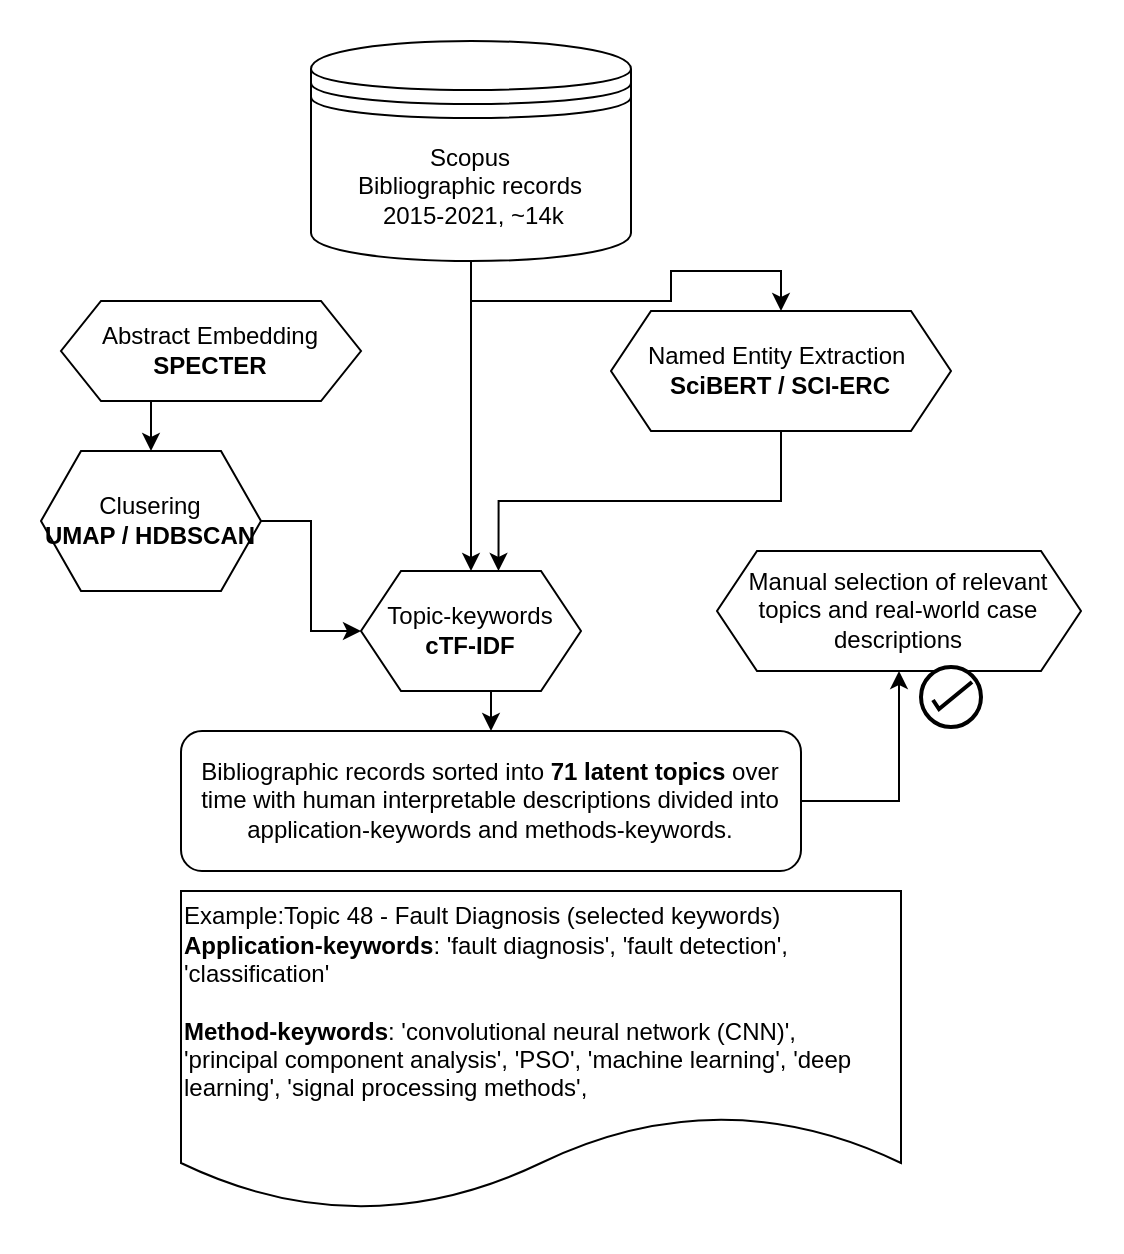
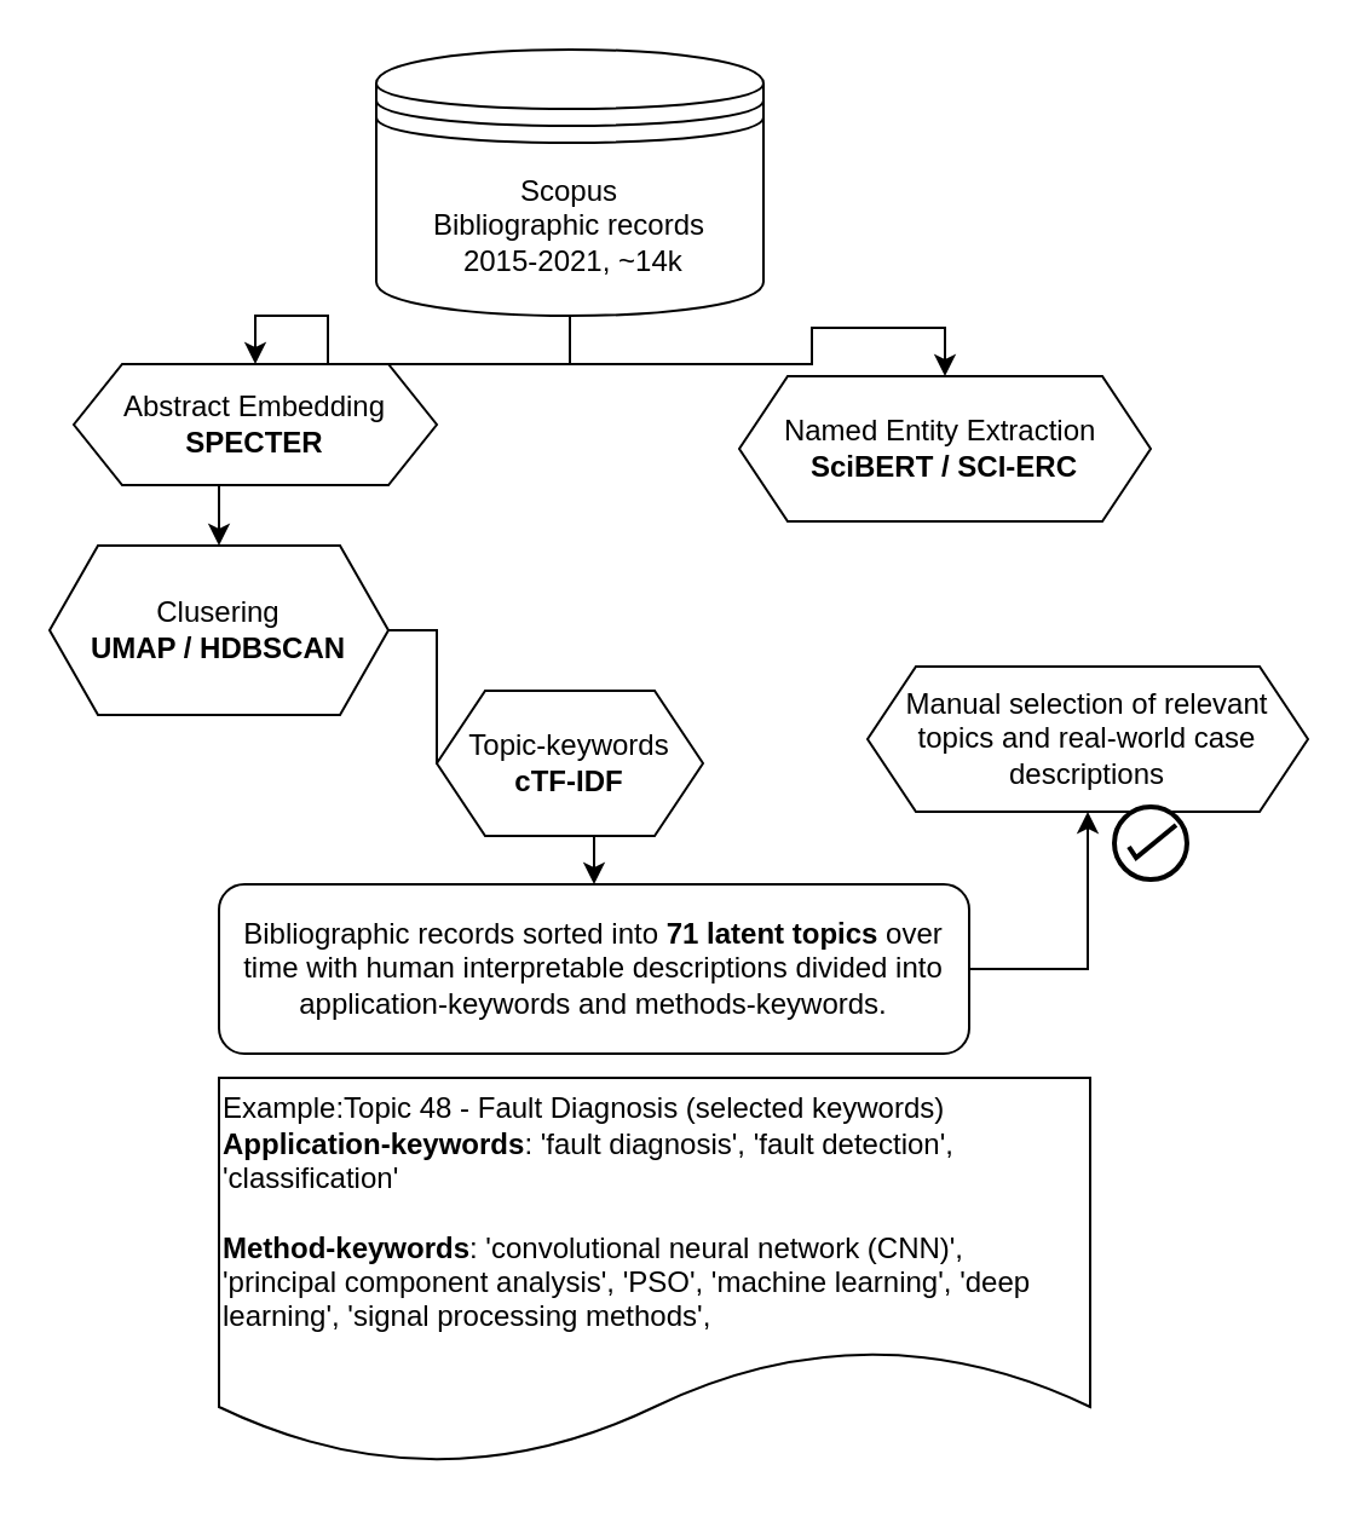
- <mxCell id="2" style="edgeStyle=orthogonalEdgeStyle;rounded=0;orthogonalLoop=1;jettySize=auto;html=1;exitX=0.5;exitY=1;exitDx=0;exitDy=0;" edge="1" parent="1" source="4" target="12"><mxGeometry relative="1" as="geometry" /></mxCell>
+ <mxCell id="2" style="edgeStyle=orthogonalEdgeStyle;rounded=0;orthogonalLoop=1;jettySize=auto;html=1;exitX=0.5;exitY=1;exitDx=0;exitDy=0;entryX=0.5;entryY=0;entryDx=0;entryDy=0;" edge="1" parent="1" source="4" target="6"><mxGeometry relative="1" as="geometry" /></mxCell>
- <mxCell id="7" style="edgeStyle=orthogonalEdgeStyle;rounded=0;orthogonalLoop=1;jettySize=auto;html=1;exitX=0.5;exitY=1;exitDx=0;exitDy=0;entryX=0.625;entryY=0;entryDx=0;entryDy=0;" edge="1" parent="1" source="8" target="12"><mxGeometry relative="1" as="geometry" /></mxCell>
- <mxCell id="10" value="Clusering&lt;br&gt;&lt;b&gt;UMAP / HDBSCAN&lt;/b&gt;" style="shape=hexagon;perimeter=hexagonPerimeter2;whiteSpace=wrap;html=1;fixedSize=1;" vertex="1" parent="1"><mxGeometry x="20" y="225" width="110" height="70" as="geometry" /></mxCell>
+ <mxCell id="10" value="Clusering&lt;br&gt;&lt;b&gt;UMAP / HDBSCAN&lt;/b&gt;" style="shape=hexagon;perimeter=hexagonPerimeter2;whiteSpace=wrap;html=1;fixedSize=1;" vertex="1" parent="1"><mxGeometry x="20" y="225" width="140" height="70" as="geometry" /></mxCell>
